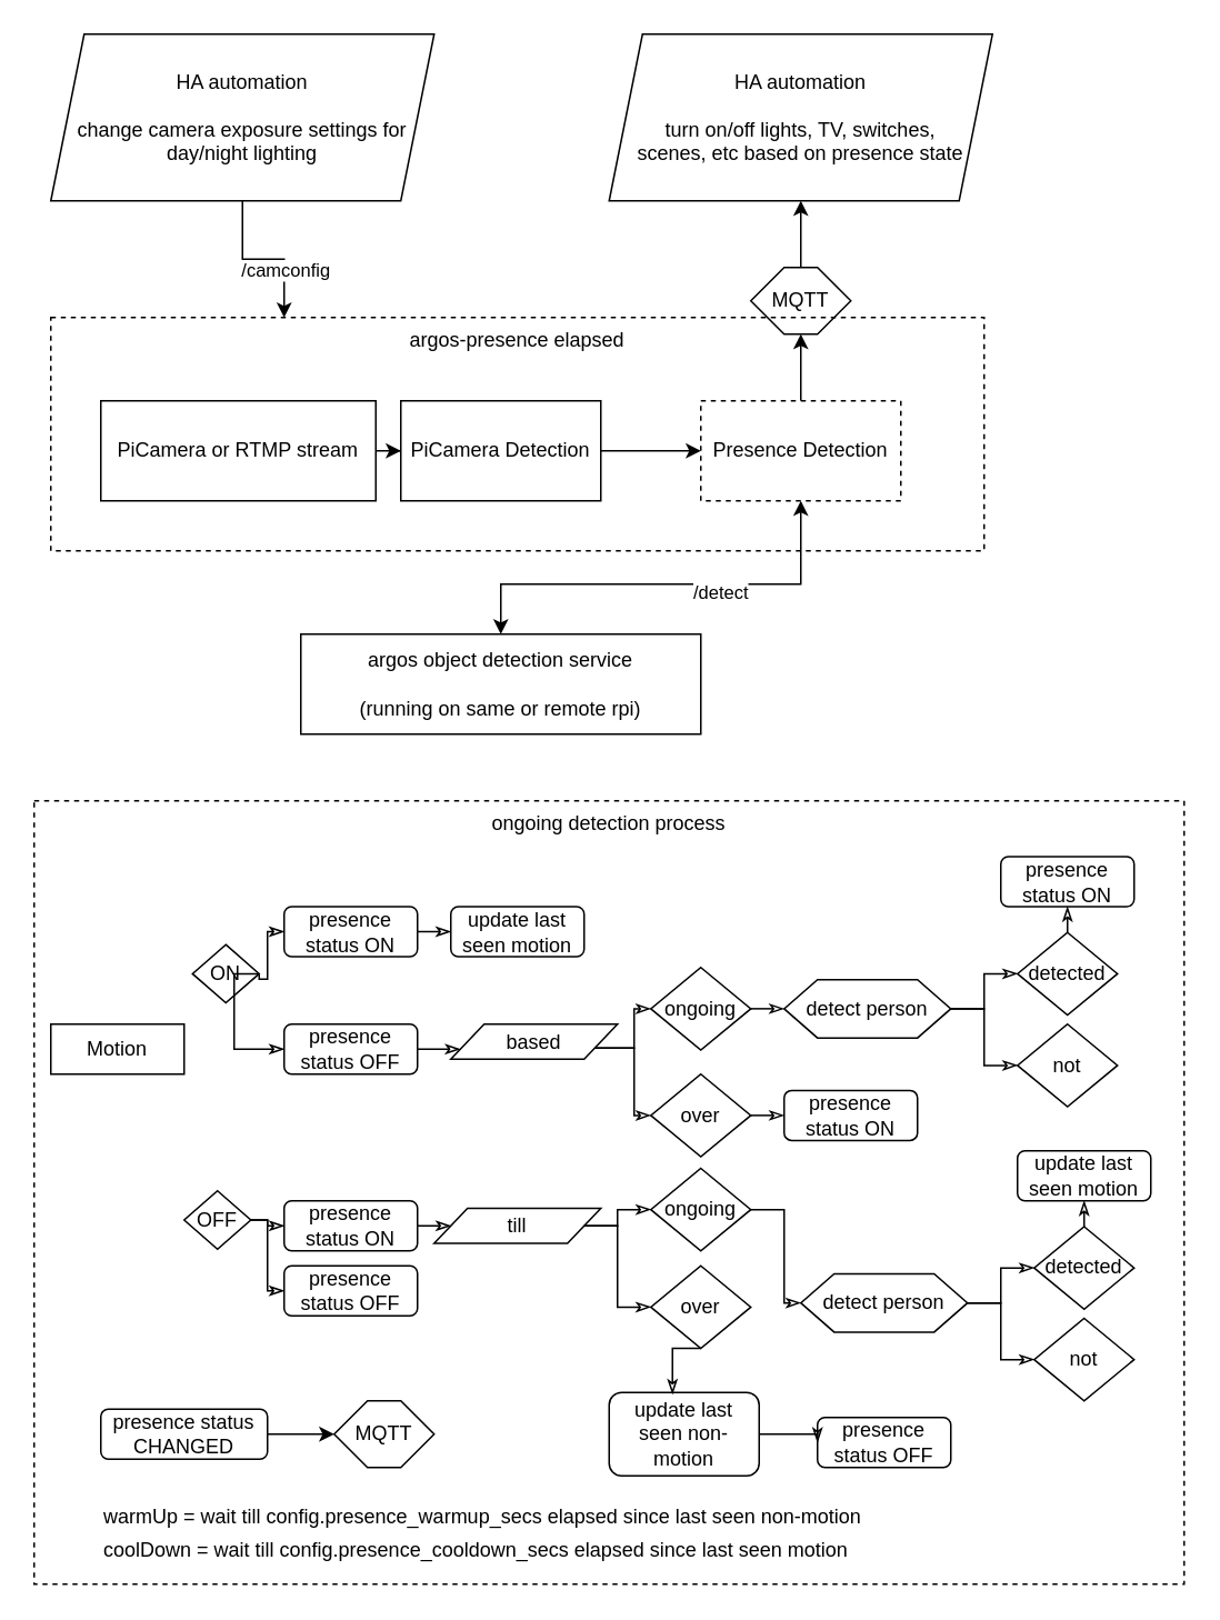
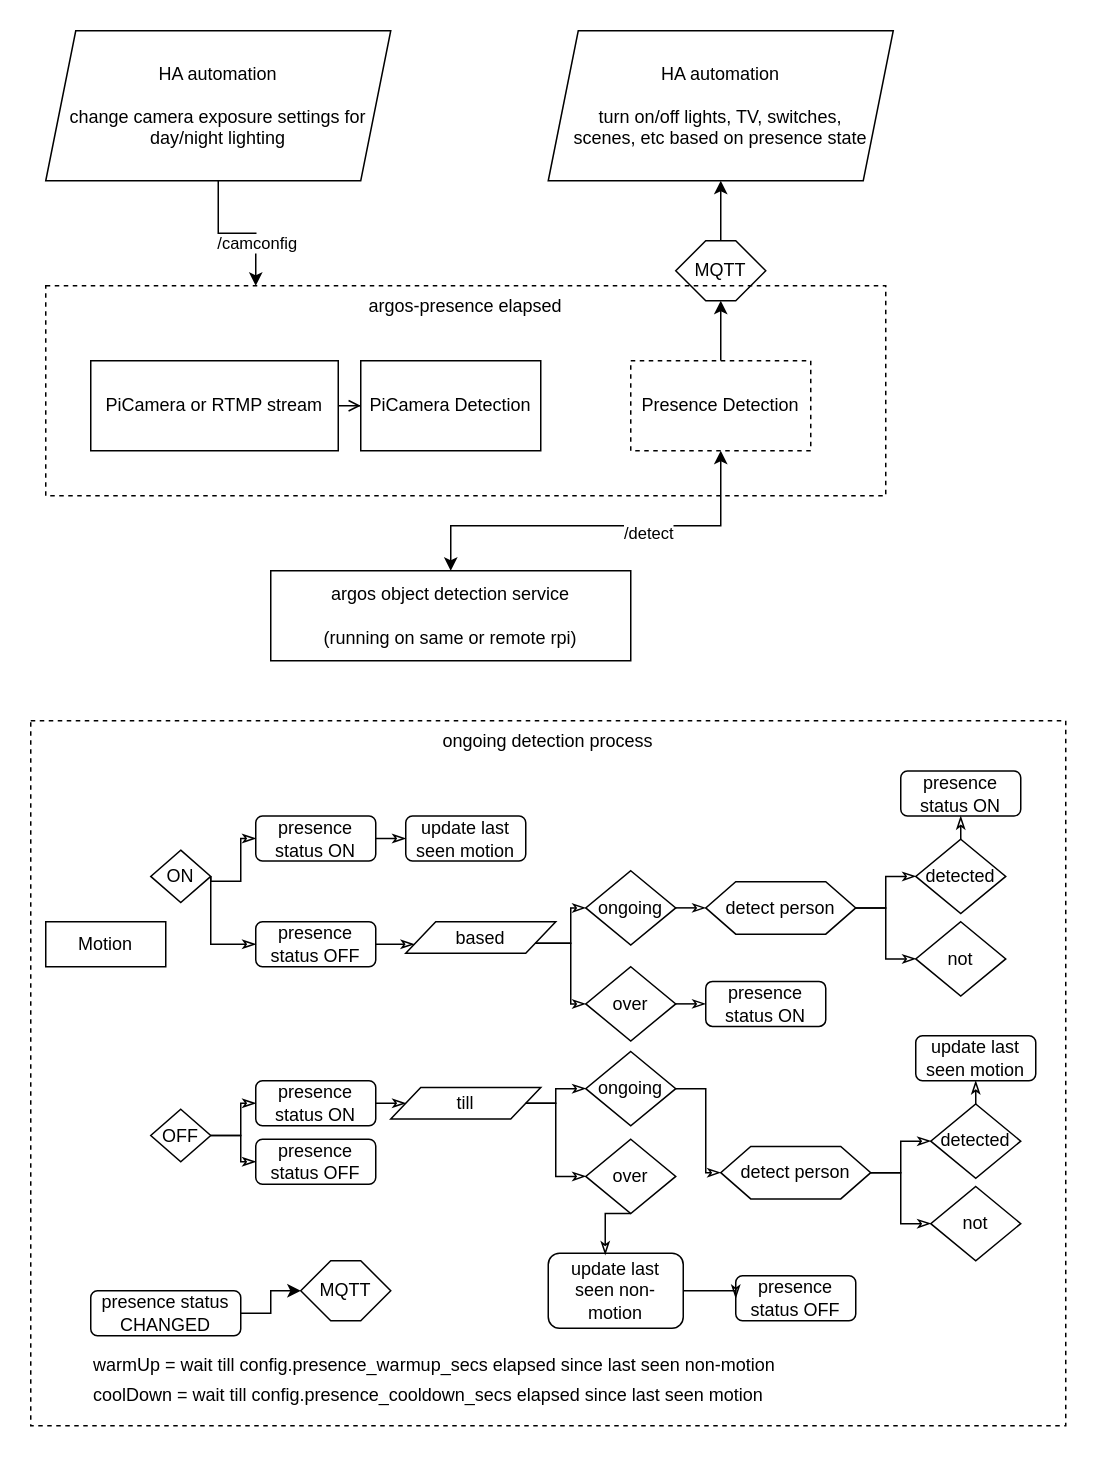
- <mxCell id="3" value="" style="edgeStyle=orthogonalEdgeStyle;rounded=0;orthogonalLoop=1;jettySize=auto;html=1;" parent="1" source="4" target="6" edge="1"><mxGeometry relative="1" as="geometry" /></mxCell>
+ <mxCell id="3" value="" style="edgeStyle=orthogonalEdgeStyle;rounded=0;orthogonalLoop=1;jettySize=auto;html=1;endArrow=open;" parent="1" source="4" target="6" edge="1"><mxGeometry relative="1" as="geometry" /></mxCell>
- <mxCell id="5" style="edgeStyle=orthogonalEdgeStyle;rounded=0;orthogonalLoop=1;jettySize=auto;html=1;exitX=1;exitY=0.5;exitDx=0;exitDy=0;entryX=0;entryY=0.5;entryDx=0;entryDy=0;startArrow=none;startFill=0;" parent="1" source="6" target="17" edge="1"><mxGeometry relative="1" as="geometry" /></mxCell>
- <mxCell id="20" value="&lt;font style=&quot;font-size: 12px&quot;&gt;ON&lt;/font&gt;" style="rhombus;whiteSpace=wrap;html=1;fillColor=none;fontSize=8;" parent="1" vertex="1"><mxGeometry x="115" y="566.25" width="40" height="35" as="geometry" /></mxCell>
+ <mxCell id="20" value="&lt;font style=&quot;font-size: 12px&quot;&gt;ON&lt;/font&gt;" style="rhombus;whiteSpace=wrap;html=1;fillColor=none;fontSize=8;" parent="1" vertex="1"><mxGeometry x="100" y="566.25" width="40" height="35" as="geometry" /></mxCell>
- <mxCell id="25" value="&lt;font style=&quot;font-size: 12px&quot;&gt;OFF&lt;/font&gt;" style="rhombus;whiteSpace=wrap;html=1;fillColor=none;fontSize=8;" parent="1" vertex="1"><mxGeometry x="110" y="714" width="40" height="35" as="geometry" /></mxCell>
+ <mxCell id="25" value="&lt;font style=&quot;font-size: 12px&quot;&gt;OFF&lt;/font&gt;" style="rhombus;whiteSpace=wrap;html=1;fillColor=none;fontSize=8;" parent="1" vertex="1"><mxGeometry x="100" y="739" width="40" height="35" as="geometry" /></mxCell>
- <mxCell id="44" value="&lt;font style=&quot;font-size: 12px&quot;&gt;presence status CHANGED&lt;/font&gt;" style="rounded=1;whiteSpace=wrap;html=1;fillColor=none;fontSize=8;" parent="1" vertex="1"><mxGeometry x="60" y="845" width="100" height="30" as="geometry" /></mxCell>
+ <mxCell id="44" value="&lt;font style=&quot;font-size: 12px&quot;&gt;presence status CHANGED&lt;/font&gt;" style="rounded=1;whiteSpace=wrap;html=1;fillColor=none;fontSize=8;" parent="1" vertex="1"><mxGeometry x="60" y="860" width="100" height="30" as="geometry" /></mxCell>
